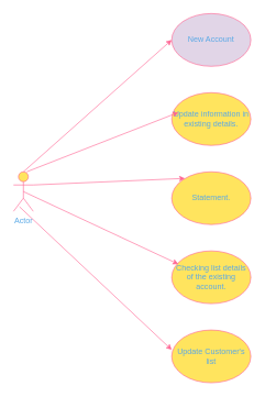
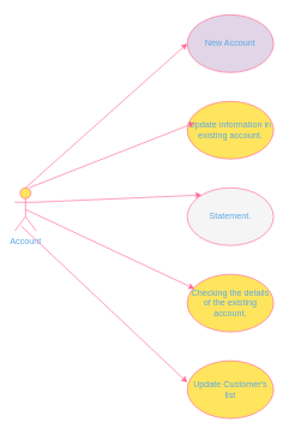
- <mxCell id="4" value="Update information in existing details." style="ellipse;whiteSpace=wrap;html=1;fillColor=#FFE45E;strokeColor=#FF6392;fontColor=#5AA9E6;" parent="1" vertex="1"><mxGeometry x="260" y="140" width="120" height="80" as="geometry" /></mxCell>
+ <mxCell id="4" value="Update information in existing account." style="ellipse;whiteSpace=wrap;html=1;fillColor=#FFE45E;strokeColor=#FF6392;fontColor=#5AA9E6;" parent="1" vertex="1"><mxGeometry x="260" y="140" width="120" height="80" as="geometry" /></mxCell>
- <mxCell id="5" value="Statement." style="ellipse;whiteSpace=wrap;html=1;fillColor=#FFE45E;strokeColor=#FF6392;fontColor=#5AA9E6;" parent="1" vertex="1"><mxGeometry x="260" y="260" width="120" height="80" as="geometry" /></mxCell>
+ <mxCell id="5" value="Statement." style="ellipse;whiteSpace=wrap;html=1;fillColor=#f5f5f5;strokeColor=#FF6392;fontColor=#5AA9E6;" parent="1" vertex="1"><mxGeometry x="260" y="260" width="120" height="80" as="geometry" /></mxCell>
- <mxCell id="2" value="Actor" style="shape=umlActor;verticalLabelPosition=bottom;verticalAlign=top;html=1;outlineConnect=0;fillColor=#FFE45E;strokeColor=#FF6392;fontColor=#5AA9E6;" parent="1" vertex="1"><mxGeometry x="20" y="260" width="30" height="60" as="geometry" /></mxCell>
+ <mxCell id="2" value="Account" style="shape=umlActor;verticalLabelPosition=bottom;verticalAlign=top;html=1;outlineConnect=0;fillColor=#FFE45E;strokeColor=#FF6392;fontColor=#5AA9E6;" parent="1" vertex="1"><mxGeometry x="20" y="260" width="30" height="60" as="geometry" /></mxCell>
- <mxCell id="6" value="Checking list details of the existing account." style="ellipse;whiteSpace=wrap;html=1;fillColor=#FFE45E;strokeColor=#FF6392;fontColor=#5AA9E6;" parent="1" vertex="1"><mxGeometry x="260" y="380" width="120" height="80" as="geometry" /></mxCell>
+ <mxCell id="6" value="Checking the details of the existing account." style="ellipse;whiteSpace=wrap;html=1;fillColor=#FFE45E;strokeColor=#FF6392;fontColor=#5AA9E6;" parent="1" vertex="1"><mxGeometry x="260" y="380" width="120" height="80" as="geometry" /></mxCell>
